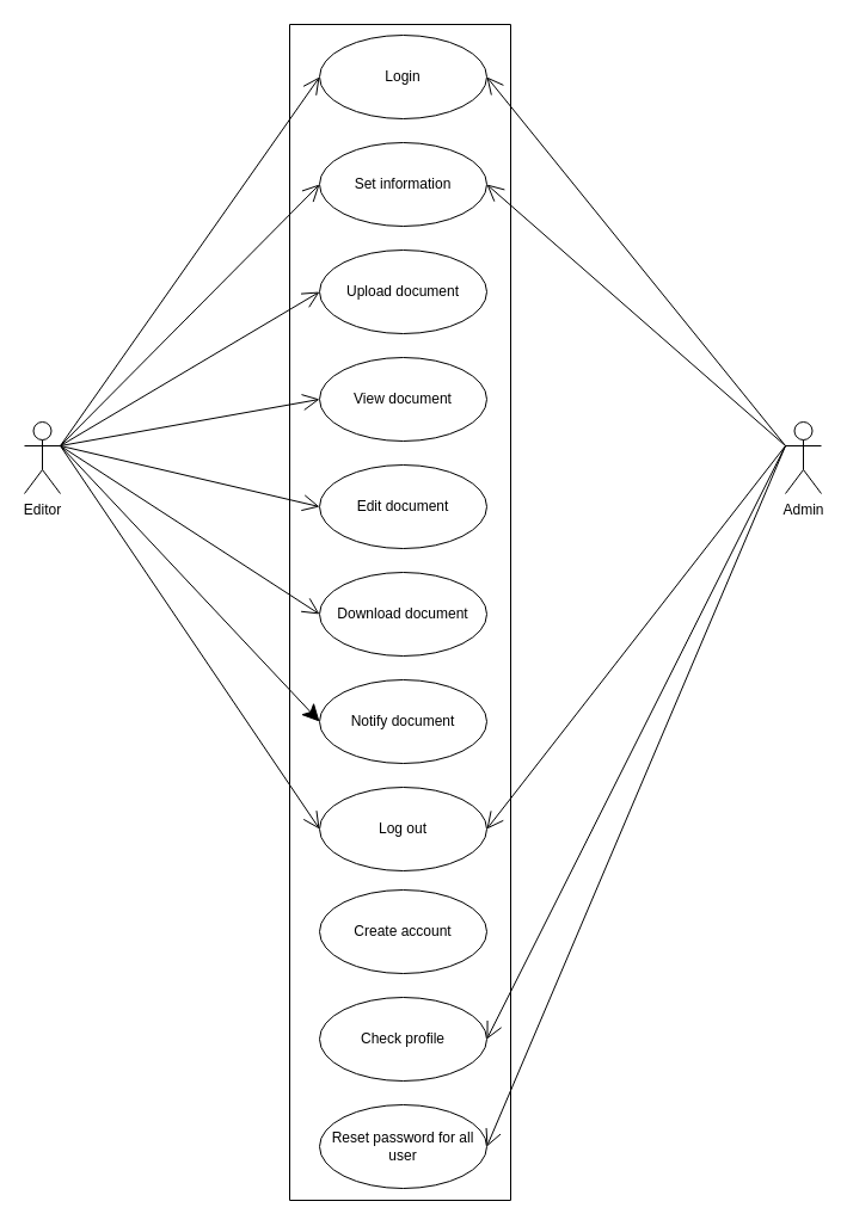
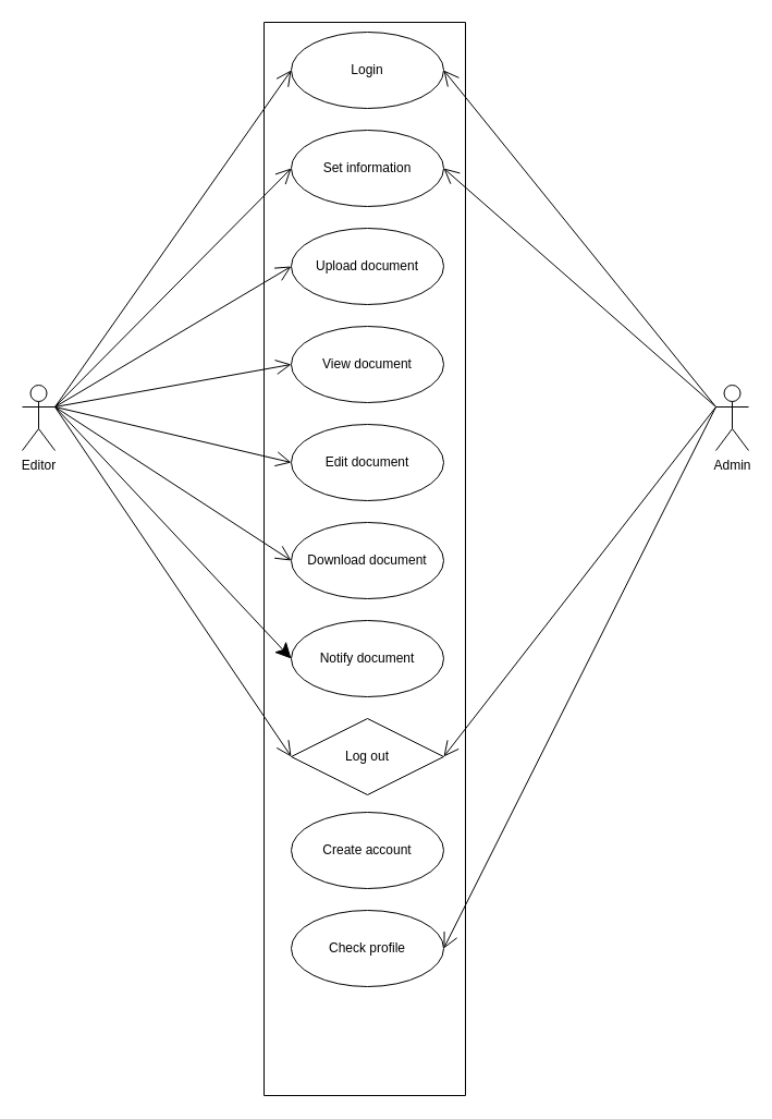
- <mxCell id="28" value="" style="endArrow=open;endFill=1;endSize=12;html=1;rounded=0;exitX=0;exitY=0.333;exitDx=0;exitDy=0;exitPerimeter=0;entryX=1;entryY=0.5;entryDx=0;entryDy=0;" parent="1" source="20" target="23" edge="1"><mxGeometry width="160" relative="1" as="geometry"><mxPoint x="417" y="715" as="sourcePoint" /><mxPoint x="577" y="715" as="targetPoint" /></mxGeometry></mxCell>
- <mxCell id="11" value="Log out" style="ellipse;whiteSpace=wrap;html=1;" parent="1" vertex="1"><mxGeometry x="267" y="659" width="140" height="70" as="geometry" /></mxCell>
+ <mxCell id="11" value="Log out" style="rhombus;whiteSpace=wrap;html=1;" parent="1" vertex="1"><mxGeometry x="267" y="659" width="140" height="70" as="geometry" /></mxCell>
- <mxCell id="23" value="Reset password for all user" style="ellipse;whiteSpace=wrap;html=1;" parent="1" vertex="1"><mxGeometry x="267" y="925" width="140" height="70" as="geometry" /></mxCell>
